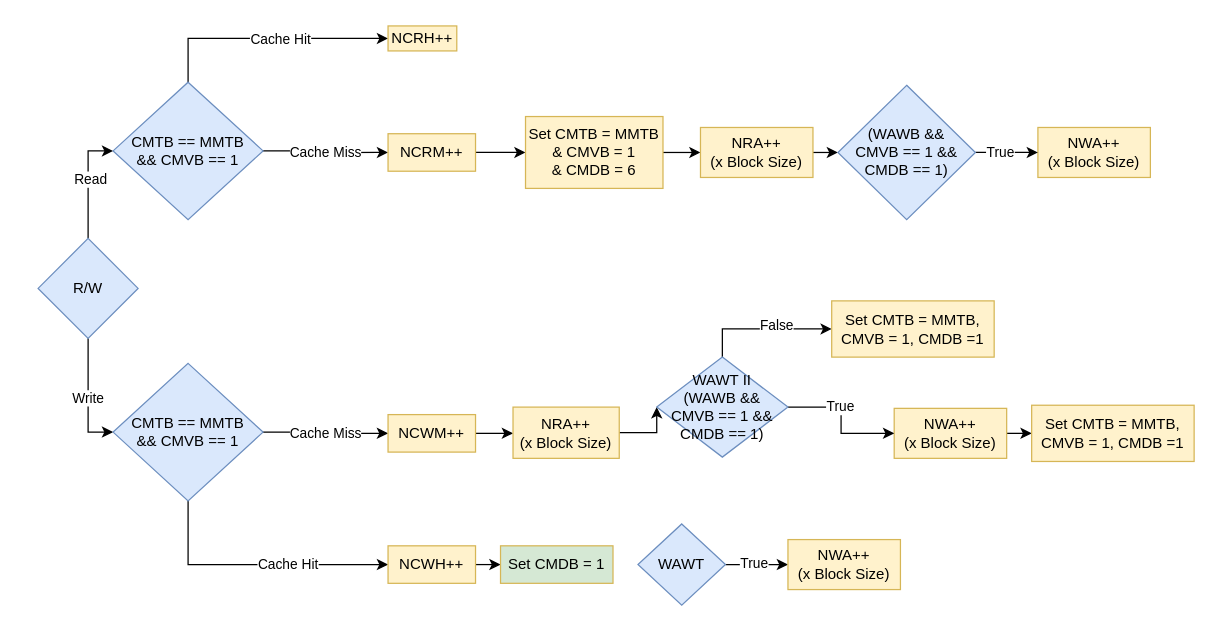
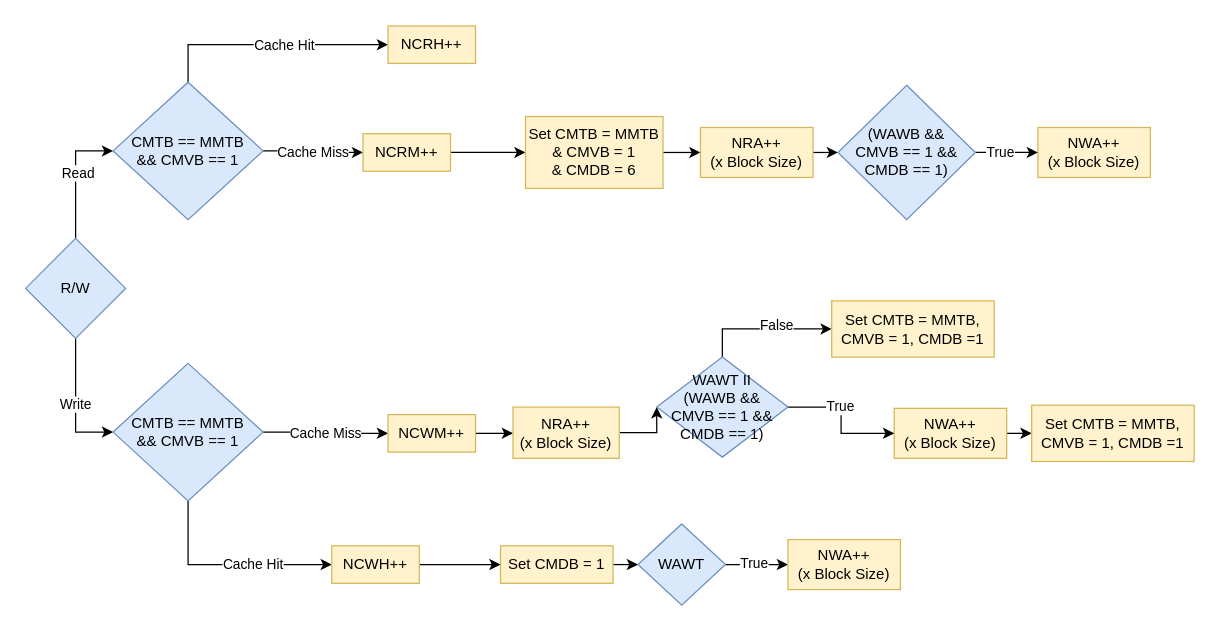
- <mxCell id="13" value="NCRH++" style="rounded=0;whiteSpace=wrap;html=1;fillColor=#fff2cc;strokeColor=#d6b656;" vertex="1" parent="1"><mxGeometry x="310" y="20" width="55" height="20" as="geometry" /></mxCell>
+ <mxCell id="13" value="NCRH++" style="rounded=0;whiteSpace=wrap;html=1;fillColor=#fff2cc;strokeColor=#d6b656;" vertex="1" parent="1"><mxGeometry x="310" y="20" width="70" height="30" as="geometry" /></mxCell>
- <mxCell id="17" value="NCRM++" style="rounded=0;whiteSpace=wrap;html=1;fillColor=#fff2cc;strokeColor=#d6b656;" vertex="1" parent="1"><mxGeometry x="310" y="106.25" width="70" height="30" as="geometry" /></mxCell>
+ <mxCell id="17" value="NCRM++" style="rounded=0;whiteSpace=wrap;html=1;fillColor=#fff2cc;strokeColor=#d6b656;" vertex="1" parent="1"><mxGeometry x="290" y="106.25" width="70" height="30" as="geometry" /></mxCell>
- <mxCell id="5" value="R/W" style="rhombus;whiteSpace=wrap;html=1;fillColor=#dae8fc;strokeColor=#6c8ebf;" vertex="1" parent="1"><mxGeometry x="30" y="190" width="80" height="80" as="geometry" /></mxCell>
+ <mxCell id="5" value="R/W" style="rhombus;whiteSpace=wrap;html=1;fillColor=#dae8fc;strokeColor=#6c8ebf;" vertex="1" parent="1"><mxGeometry x="20" y="190" width="80" height="80" as="geometry" /></mxCell>
- <mxCell id="15" value="NCWH++" style="rounded=0;whiteSpace=wrap;html=1;fillColor=#fff2cc;strokeColor=#d6b656;" vertex="1" parent="1"><mxGeometry x="310" y="436" width="70" height="30" as="geometry" /></mxCell>
+ <mxCell id="15" value="NCWH++" style="rounded=0;whiteSpace=wrap;html=1;fillColor=#fff2cc;strokeColor=#d6b656;" vertex="1" parent="1"><mxGeometry x="265" y="436" width="70" height="30" as="geometry" /></mxCell>
- <mxCell id="38" value="Set CMDB = 1" style="rounded=0;whiteSpace=wrap;html=1;fillColor=#d5e8d4;strokeColor=#d6b656;" vertex="1" parent="1"><mxGeometry x="400" y="436" width="90" height="30" as="geometry" /></mxCell>
+ <mxCell id="38" value="Set CMDB = 1" style="rounded=0;whiteSpace=wrap;html=1;fillColor=#fff2cc;strokeColor=#d6b656;" vertex="1" parent="1"><mxGeometry x="400" y="436" width="90" height="30" as="geometry" /></mxCell>
+ <mxCell id="37" style="edgeStyle=orthogonalEdgeStyle;rounded=0;orthogonalLoop=1;jettySize=auto;html=1;exitX=1;exitY=0.5;exitDx=0;exitDy=0;entryX=0;entryY=0.5;entryDx=0;entryDy=0;" edge="1" parent="1" source="38" target="32"><mxGeometry relative="1" as="geometry" /></mxCell>
